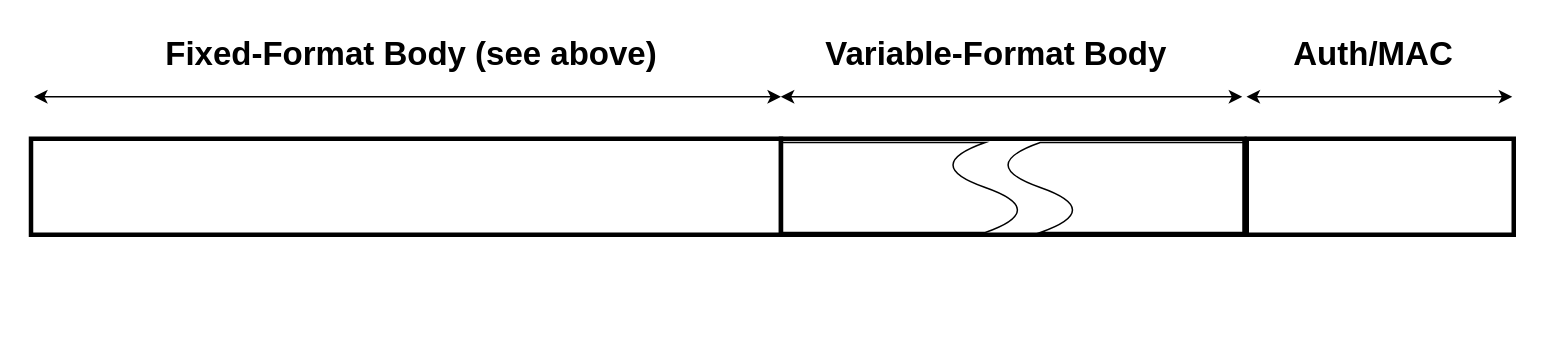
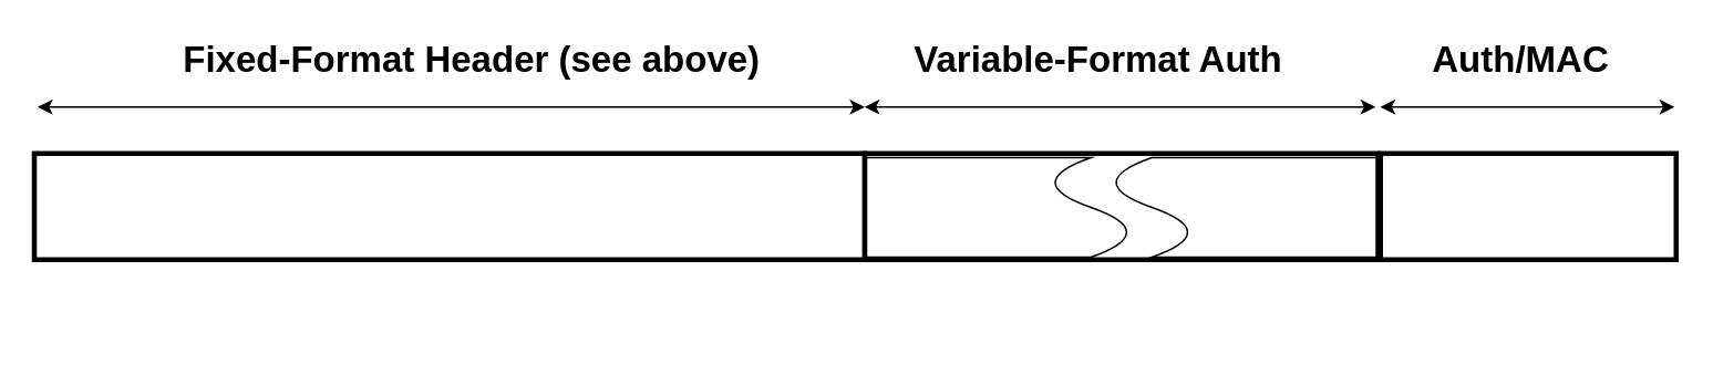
- <mxCell id="4" value="&lt;b&gt;&lt;font style=&quot;font-size: 22px&quot;&gt;Fixed-Format Body (see above)&lt;/font&gt;&lt;/b&gt;" style="text;html=1;resizable=0;points=[];autosize=1;align=left;verticalAlign=top;spacingTop=-4;" parent="1" vertex="1"><mxGeometry x="108" y="20" width="360" height="20" as="geometry" /></mxCell>
+ <mxCell id="4" value="&lt;b&gt;&lt;font style=&quot;font-size: 22px&quot;&gt;Fixed-Format Header (see above)&lt;/font&gt;&lt;/b&gt;" style="text;html=1;resizable=0;points=[];autosize=1;align=left;verticalAlign=top;spacingTop=-4;" parent="1" vertex="1"><mxGeometry x="108" y="20" width="360" height="20" as="geometry" /></mxCell>
- <mxCell id="10" value="&lt;b&gt;&lt;font style=&quot;font-size: 22px&quot;&gt;Variable-Format Body&lt;br&gt;&lt;/font&gt;&lt;/b&gt;" style="text;html=1;resizable=0;points=[];autosize=1;align=left;verticalAlign=top;spacingTop=-4;" parent="1" vertex="1"><mxGeometry x="547.5" y="20" width="240" height="20" as="geometry" /></mxCell>
+ <mxCell id="10" value="&lt;b&gt;&lt;font style=&quot;font-size: 22px&quot;&gt;Variable-Format Auth&lt;br&gt;&lt;/font&gt;&lt;/b&gt;" style="text;html=1;resizable=0;points=[];autosize=1;align=left;verticalAlign=top;spacingTop=-4;" parent="1" vertex="1"><mxGeometry x="547.5" y="20" width="240" height="20" as="geometry" /></mxCell>
